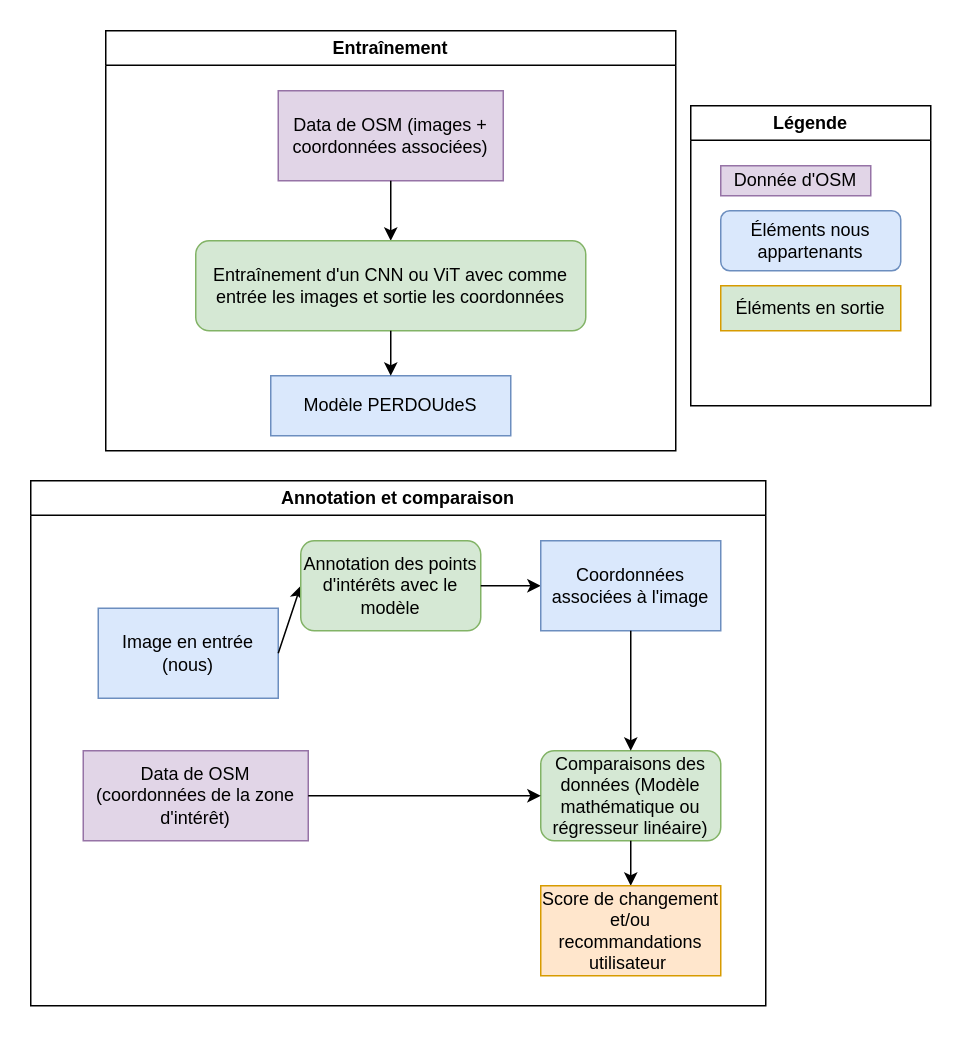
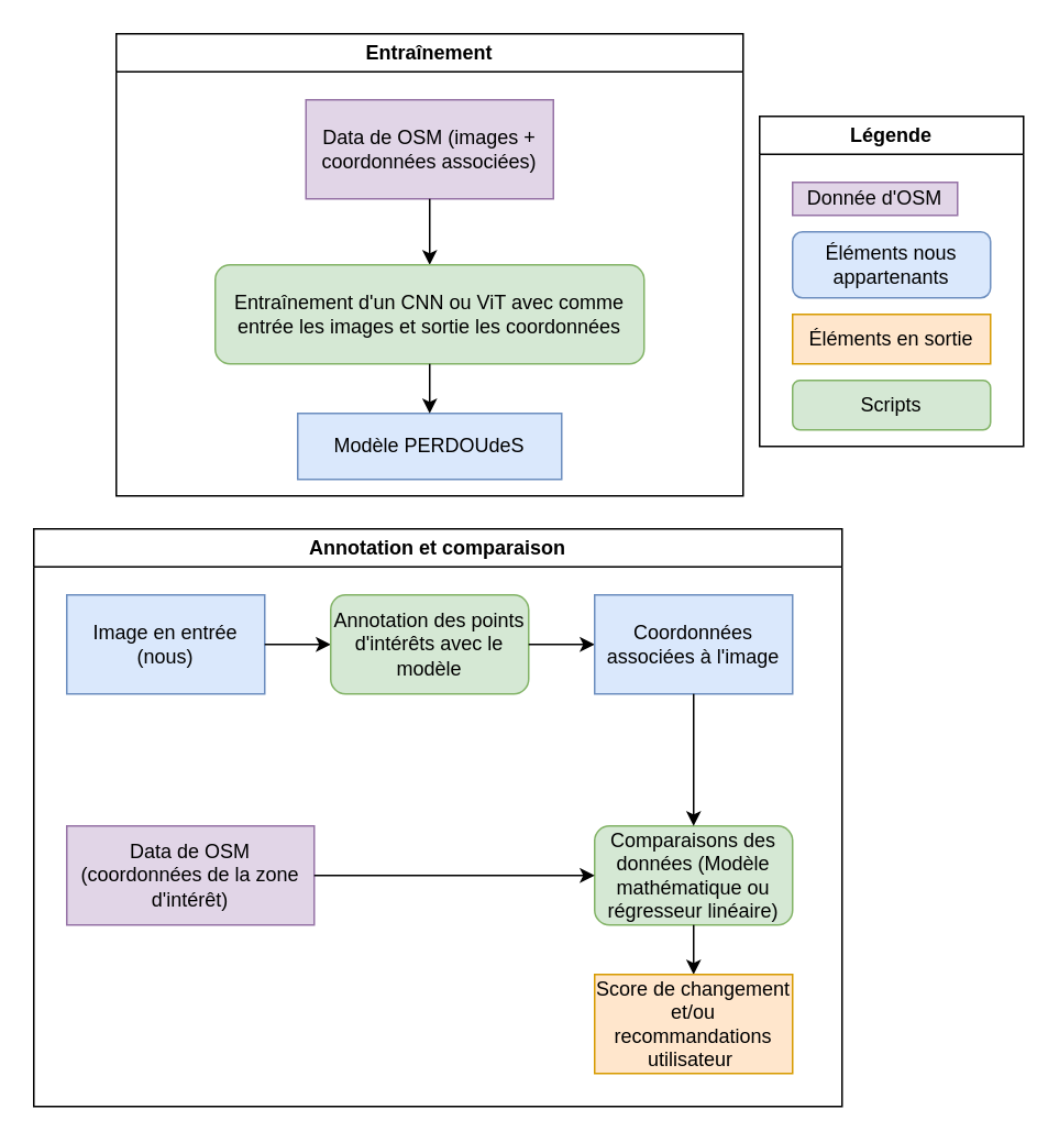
- <mxCell id="23" value="Éléments en sortie" style="rounded=0;whiteSpace=wrap;html=1;fillColor=#d5e8d4;strokeColor=#d79b00;" vertex="1" parent="20"><mxGeometry x="20" y="120" width="120" height="30" as="geometry" /></mxCell>
+ <mxCell id="23" value="Éléments en sortie" style="rounded=0;whiteSpace=wrap;html=1;fillColor=#ffe6cc;strokeColor=#d79b00;" vertex="1" parent="20"><mxGeometry x="20" y="120" width="120" height="30" as="geometry" /></mxCell>
+ <mxCell id="24" value="Scripts" style="rounded=1;whiteSpace=wrap;html=1;fillColor=#d5e8d4;strokeColor=#82b366;" vertex="1" parent="20"><mxGeometry x="20" y="160" width="120" height="30" as="geometry" /></mxCell>
- <mxCell id="2" value="Image en entrée (nous)" style="rounded=0;whiteSpace=wrap;html=1;fillColor=#dae8fc;strokeColor=#6c8ebf;" vertex="1" parent="1"><mxGeometry x="65" y="405" width="120" height="60" as="geometry" /></mxCell>
+ <mxCell id="2" value="Image en entrée (nous)" style="rounded=0;whiteSpace=wrap;html=1;fillColor=#dae8fc;strokeColor=#6c8ebf;" vertex="1" parent="1"><mxGeometry x="40" y="360" width="120" height="60" as="geometry" /></mxCell>
- <mxCell id="14" value="Data de OSM (coordonnées de la zone d'intérêt)" style="rounded=0;whiteSpace=wrap;html=1;fillColor=#e1d5e7;strokeColor=#9673a6;" vertex="1" parent="12"><mxGeometry x="35" y="180" width="150" height="60" as="geometry" /></mxCell>
+ <mxCell id="14" value="Data de OSM (coordonnées de la zone d'intérêt)" style="rounded=0;whiteSpace=wrap;html=1;fillColor=#e1d5e7;strokeColor=#9673a6;" vertex="1" parent="12"><mxGeometry x="20" y="180" width="150" height="60" as="geometry" /></mxCell>
